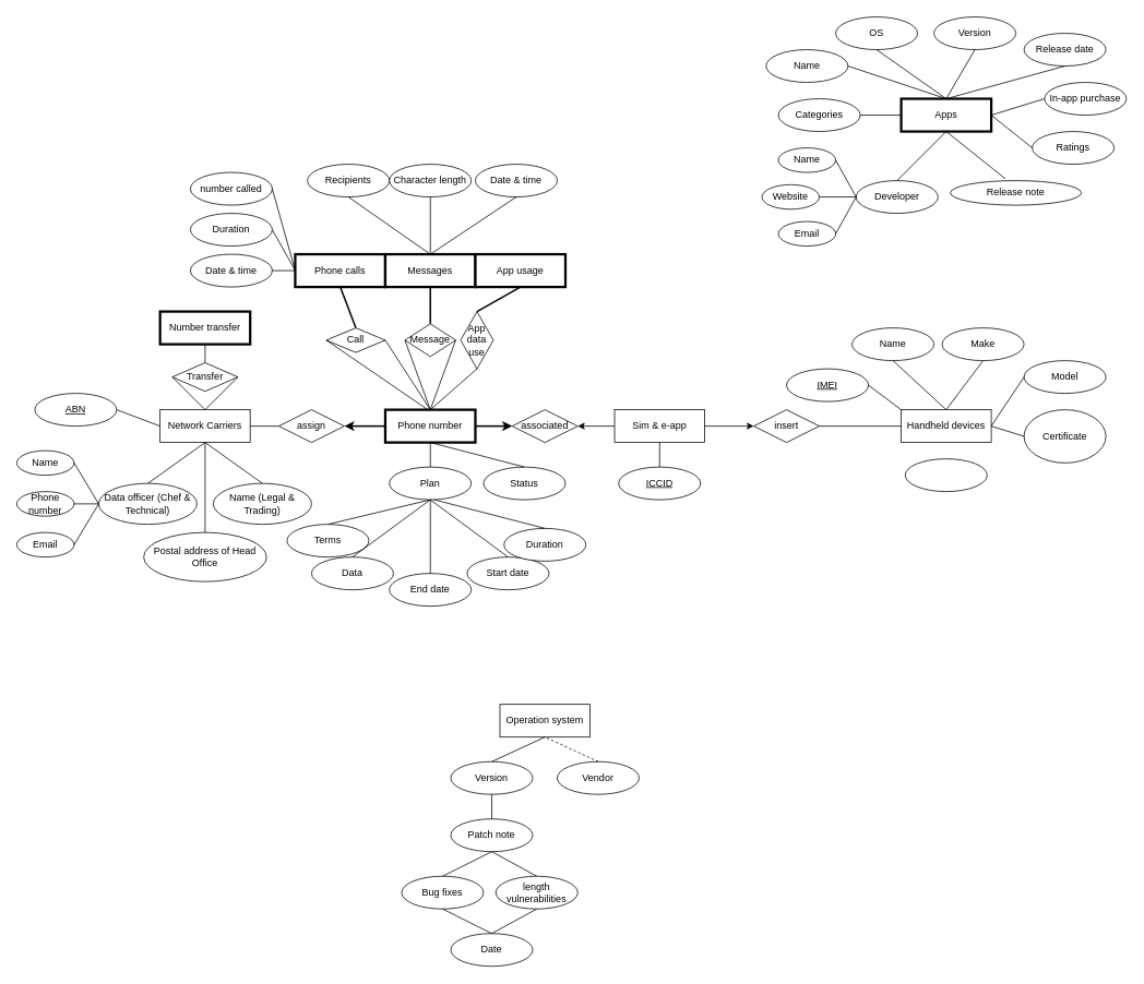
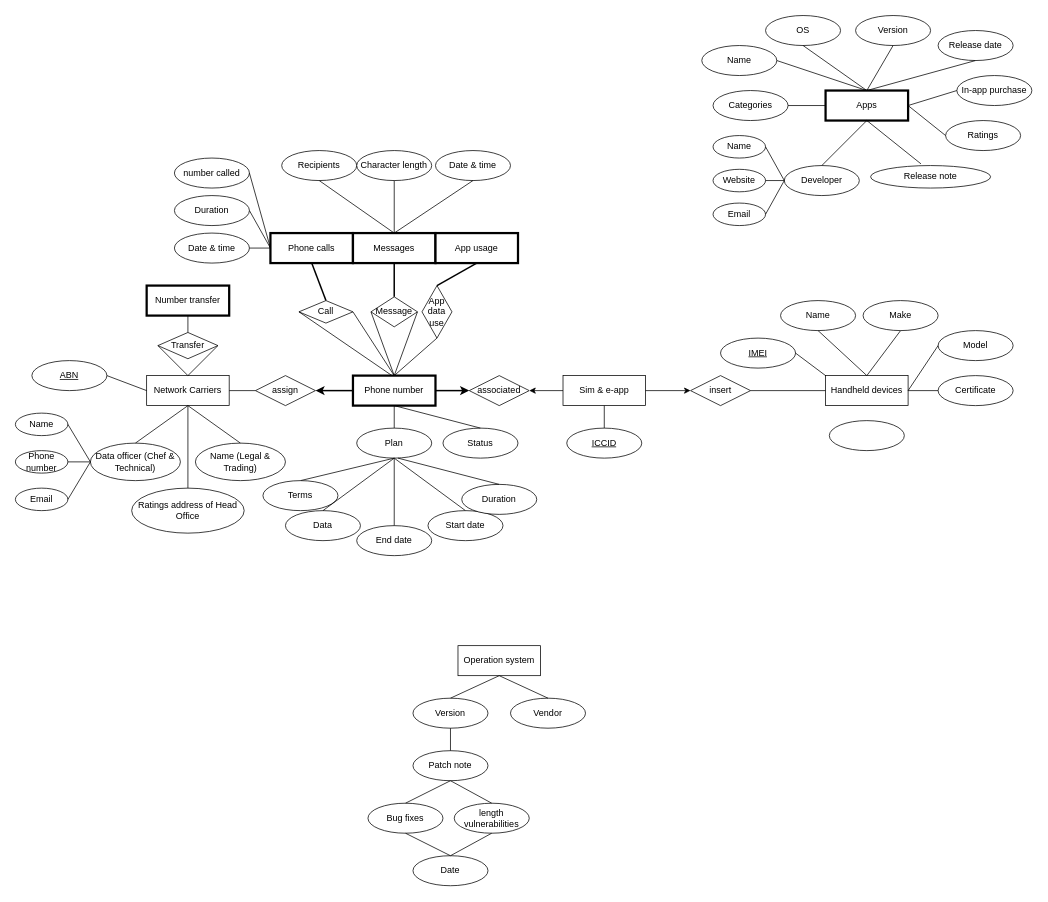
- <mxCell id="40" value="Website" style="ellipse;whiteSpace=wrap;html=1;" parent="1" vertex="1"><mxGeometry x="930" y="225" width="70" height="30" as="geometry" /></mxCell>
+ <mxCell id="40" value="Website" style="ellipse;whiteSpace=wrap;html=1;" parent="1" vertex="1"><mxGeometry x="950" y="225" width="70" height="30" as="geometry" /></mxCell>
- <mxCell id="25" value="Certificate" style="ellipse;whiteSpace=wrap;html=1;" parent="1" vertex="1"><mxGeometry x="1250" y="500" width="100" height="65" as="geometry" /></mxCell>
+ <mxCell id="25" value="Certificate" style="ellipse;whiteSpace=wrap;html=1;" parent="1" vertex="1"><mxGeometry x="1250" y="500" width="100" height="40" as="geometry" /></mxCell>
- <mxCell id="5" value="Postal address of Head Office" style="ellipse;whiteSpace=wrap;html=1;" parent="1" vertex="1"><mxGeometry x="175" y="650" width="150" height="60" as="geometry" /></mxCell>
+ <mxCell id="5" value="Ratings address of Head Office" style="ellipse;whiteSpace=wrap;html=1;" parent="1" vertex="1"><mxGeometry x="175" y="650" width="150" height="60" as="geometry" /></mxCell>
- <mxCell id="77" value="" style="endArrow=none;html=1;entryX=0.5;entryY=1;entryDx=0;entryDy=0;exitX=0.5;exitY=0;exitDx=0;exitDy=0;dashed=1;" parent="1" source="29" target="28" edge="1"><mxGeometry width="50" height="50" relative="1" as="geometry"><mxPoint x="640" y="970" as="sourcePoint" /><mxPoint x="705" y="940" as="targetPoint" /></mxGeometry></mxCell>
+ <mxCell id="77" value="" style="endArrow=none;html=1;entryX=0.5;entryY=1;entryDx=0;entryDy=0;exitX=0.5;exitY=0;exitDx=0;exitDy=0;" parent="1" source="29" target="28" edge="1"><mxGeometry width="50" height="50" relative="1" as="geometry"><mxPoint x="640" y="970" as="sourcePoint" /><mxPoint x="705" y="940" as="targetPoint" /></mxGeometry></mxCell>
